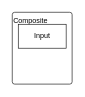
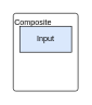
- <mxCell id="3" value="Input" style="rounded=0;whiteSpace=wrap;html=1;" vertex="1" parent="2"><mxGeometry x="10" y="20" width="80" height="40" as="geometry" /></mxCell>
+ <mxCell id="3" value="Input" style="rounded=0;whiteSpace=wrap;html=1;fillColor=#dae8fc;" vertex="1" parent="2"><mxGeometry x="10" y="20" width="80" height="40" as="geometry" /></mxCell>
